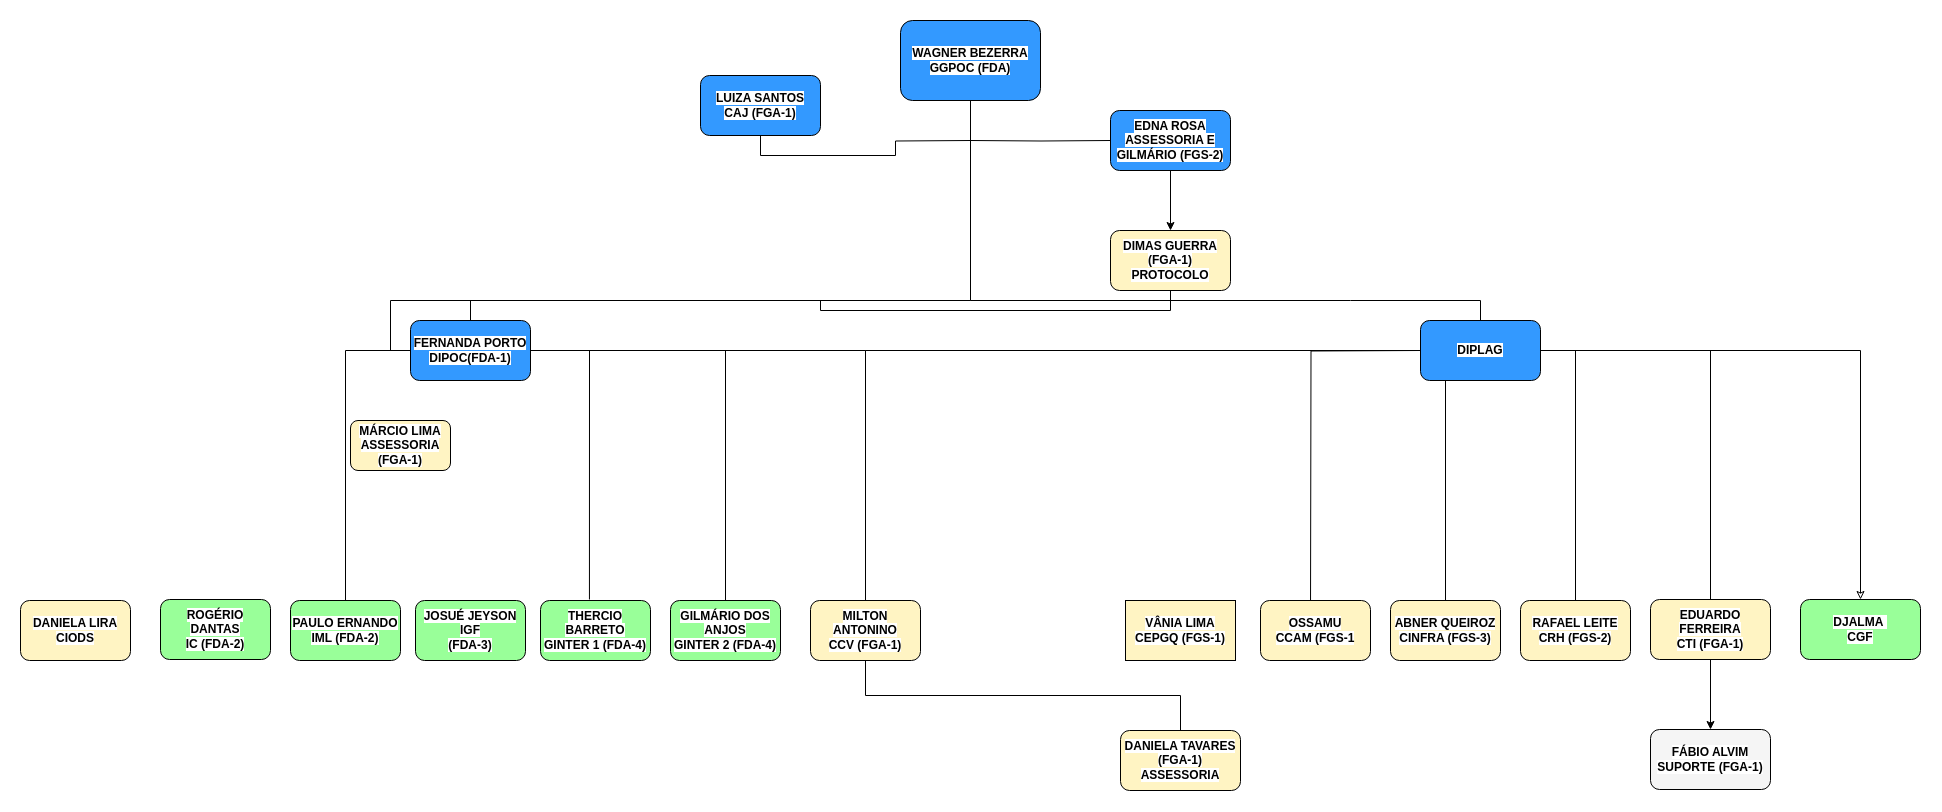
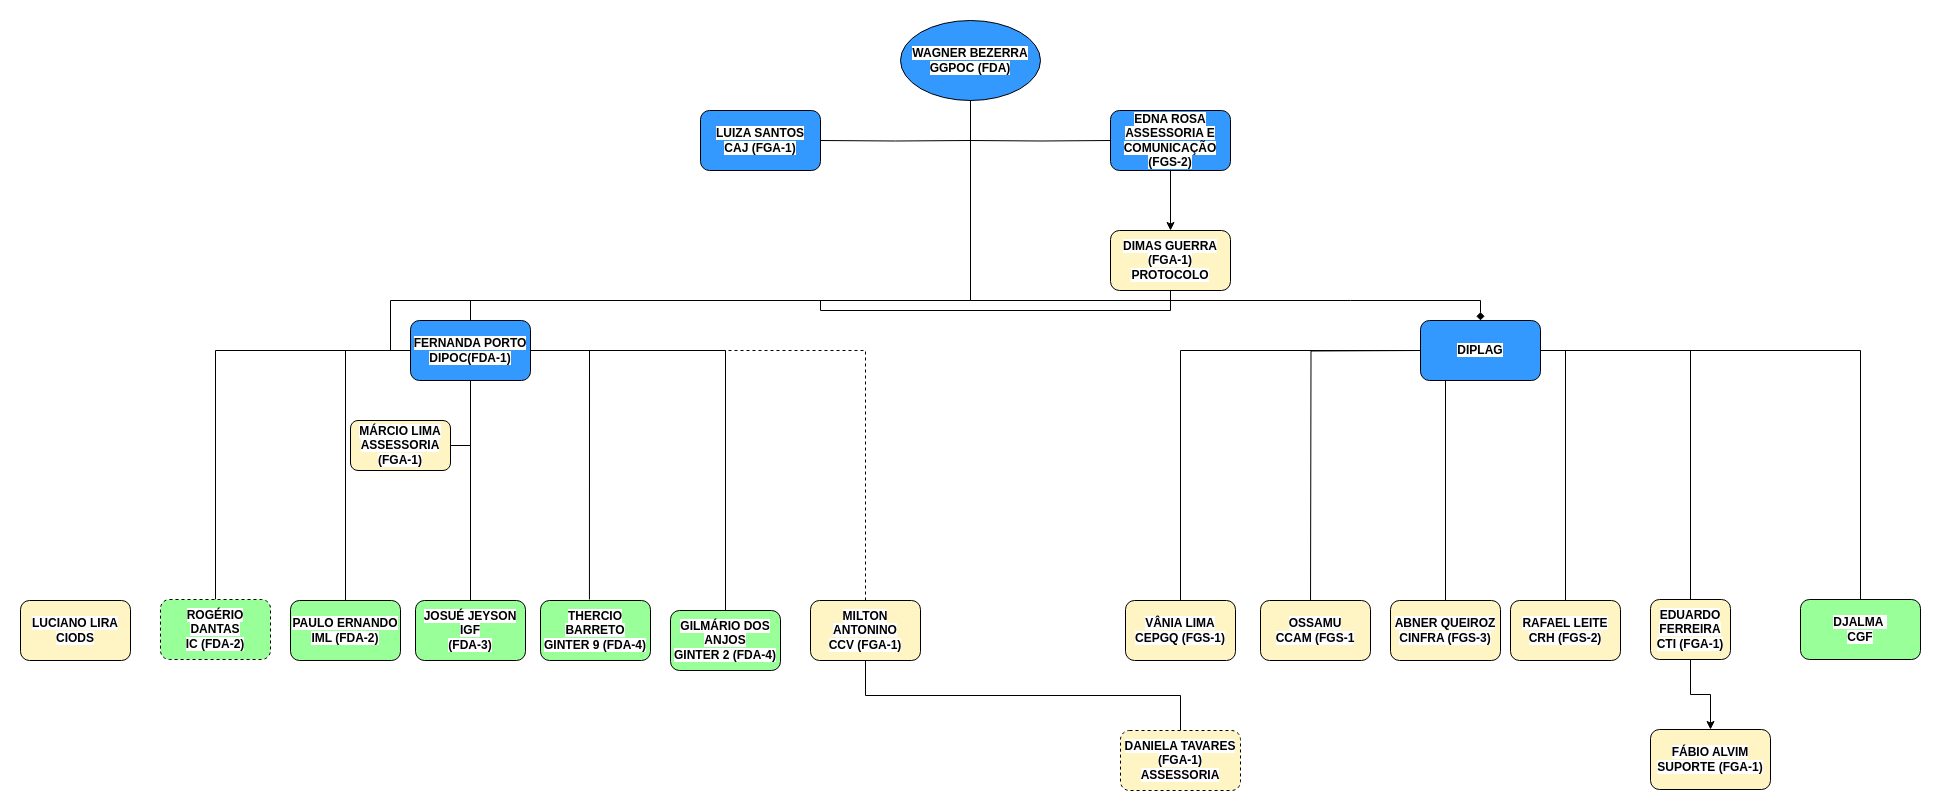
- <mxCell id="4" value="&lt;div&gt;&lt;font style=&quot;vertical-align: inherit;&quot;&gt;&lt;font style=&quot;vertical-align: inherit;&quot;&gt;&lt;b style=&quot;background-color: light-dark(#ffffff, var(--ge-dark-color, #121212));&quot;&gt;WAGNER BEZERRA&lt;/b&gt;&lt;/font&gt;&lt;/font&gt;&lt;/div&gt;&lt;font style=&quot;vertical-align: inherit;&quot;&gt;&lt;font style=&quot;vertical-align: inherit;&quot;&gt;&lt;b style=&quot;background-color: light-dark(#ffffff, var(--ge-dark-color, #121212));&quot;&gt;GGPOC (FDA)&lt;/b&gt;&lt;/font&gt;&lt;/font&gt;" style="rounded=1;whiteSpace=wrap;html=1;fillColor=#3399FF;" parent="1" vertex="1"><mxGeometry x="900" y="20" width="140" height="80" as="geometry" /></mxCell>
+ <mxCell id="4" value="&lt;div&gt;&lt;font style=&quot;vertical-align: inherit;&quot;&gt;&lt;font style=&quot;vertical-align: inherit;&quot;&gt;&lt;b style=&quot;background-color: light-dark(#ffffff, var(--ge-dark-color, #121212));&quot;&gt;WAGNER BEZERRA&lt;/b&gt;&lt;/font&gt;&lt;/font&gt;&lt;/div&gt;&lt;font style=&quot;vertical-align: inherit;&quot;&gt;&lt;font style=&quot;vertical-align: inherit;&quot;&gt;&lt;b style=&quot;background-color: light-dark(#ffffff, var(--ge-dark-color, #121212));&quot;&gt;GGPOC (FDA)&lt;/b&gt;&lt;/font&gt;&lt;/font&gt;" style="ellipse;whiteSpace=wrap;html=1;fillColor=#3399FF;" parent="1" vertex="1"><mxGeometry x="900" y="20" width="140" height="80" as="geometry" /></mxCell>
- <mxCell id="33" value="&lt;div&gt;&lt;span style=&quot;background-color: light-dark(#ffffff, var(--ge-dark-color, #121212));&quot;&gt;&lt;b&gt;LUIZA SANTOS&lt;/b&gt;&lt;/span&gt;&lt;/div&gt;&lt;span style=&quot;background-color: light-dark(#ffffff, var(--ge-dark-color, #121212));&quot;&gt;&lt;b&gt;CAJ (FGA-1)&lt;/b&gt;&lt;/span&gt;" style="whiteSpace=wrap;html=1;fillColor=#3399FF;rounded=1;" parent="1" vertex="1"><mxGeometry x="700" y="75" width="120" height="60" as="geometry" /></mxCell>
+ <mxCell id="33" value="&lt;div&gt;&lt;span style=&quot;background-color: light-dark(#ffffff, var(--ge-dark-color, #121212));&quot;&gt;&lt;b&gt;LUIZA SANTOS&lt;/b&gt;&lt;/span&gt;&lt;/div&gt;&lt;span style=&quot;background-color: light-dark(#ffffff, var(--ge-dark-color, #121212));&quot;&gt;&lt;b&gt;CAJ (FGA-1)&lt;/b&gt;&lt;/span&gt;" style="whiteSpace=wrap;html=1;fillColor=#3399FF;rounded=1;" parent="1" vertex="1"><mxGeometry x="700" y="110" width="120" height="60" as="geometry" /></mxCell>
- <mxCell id="32" value="&lt;div&gt;&lt;font style=&quot;vertical-align: inherit;&quot;&gt;&lt;font style=&quot;vertical-align: inherit;&quot;&gt;&lt;b style=&quot;background-color: light-dark(#ffffff, var(--ge-dark-color, #121212));&quot;&gt;EDNA ROSA&lt;/b&gt;&lt;/font&gt;&lt;/font&gt;&lt;/div&gt;&lt;font style=&quot;vertical-align: inherit;&quot;&gt;&lt;font style=&quot;vertical-align: inherit;&quot;&gt;&lt;b style=&quot;background-color: light-dark(#ffffff, var(--ge-dark-color, #121212));&quot;&gt;ASSESSORIA E GILMÁRIO (FGS-2)&lt;/b&gt;&lt;/font&gt;&lt;/font&gt;" style="whiteSpace=wrap;html=1;fillColor=#3399FF;rounded=1;" parent="1" vertex="1"><mxGeometry x="1110" y="110" width="120" height="60" as="geometry" /></mxCell>
+ <mxCell id="32" value="&lt;div&gt;&lt;font style=&quot;vertical-align: inherit;&quot;&gt;&lt;font style=&quot;vertical-align: inherit;&quot;&gt;&lt;b style=&quot;background-color: light-dark(#ffffff, var(--ge-dark-color, #121212));&quot;&gt;EDNA ROSA&lt;/b&gt;&lt;/font&gt;&lt;/font&gt;&lt;/div&gt;&lt;font style=&quot;vertical-align: inherit;&quot;&gt;&lt;font style=&quot;vertical-align: inherit;&quot;&gt;&lt;b style=&quot;background-color: light-dark(#ffffff, var(--ge-dark-color, #121212));&quot;&gt;ASSESSORIA E COMUNICAÇÃO (FGS-2)&lt;/b&gt;&lt;/font&gt;&lt;/font&gt;" style="whiteSpace=wrap;html=1;fillColor=#3399FF;rounded=1;" parent="1" vertex="1"><mxGeometry x="1110" y="110" width="120" height="60" as="geometry" /></mxCell>
- <mxCell id="20" value="" style="endArrow=none;html=1;rounded=0;entryX=0.5;entryY=0;entryDx=0;entryDy=0;exitX=0.5;exitY=1;exitDx=0;exitDy=0;" parent="1" source="4" target="10" edge="1"><mxGeometry width="50" height="50" relative="1" as="geometry"><mxPoint x="1040" y="190" as="sourcePoint" /><mxPoint x="1090" y="140" as="targetPoint" /><Array as="points"><mxPoint x="970" y="300" /><mxPoint x="1170" y="300" /><mxPoint x="1350" y="300" /><mxPoint x="1480" y="300" /></Array></mxGeometry></mxCell>
+ <mxCell id="20" value="" style="endArrow=diamond;html=1;rounded=0;entryX=0.5;entryY=0;entryDx=0;entryDy=0;exitX=0.5;exitY=1;exitDx=0;exitDy=0;" parent="1" source="4" target="10" edge="1"><mxGeometry width="50" height="50" relative="1" as="geometry"><mxPoint x="1040" y="190" as="sourcePoint" /><mxPoint x="1090" y="140" as="targetPoint" /><Array as="points"><mxPoint x="970" y="300" /><mxPoint x="1170" y="300" /><mxPoint x="1350" y="300" /><mxPoint x="1480" y="300" /></Array></mxGeometry></mxCell>
- <mxCell id="16" style="edgeStyle=orthogonalEdgeStyle;rounded=0;orthogonalLoop=1;jettySize=auto;html=1;exitX=1;exitY=0.5;exitDx=0;exitDy=0;entryX=0.5;entryY=0;entryDx=0;entryDy=0;strokeColor=default;endArrow=none;endFill=0;" parent="1" source="18" target="36" edge="1"><mxGeometry relative="1" as="geometry" /></mxCell>
+ <mxCell id="16" style="edgeStyle=orthogonalEdgeStyle;rounded=0;orthogonalLoop=1;jettySize=auto;html=1;exitX=1;exitY=0.5;exitDx=0;exitDy=0;entryX=0.5;entryY=0;entryDx=0;entryDy=0;strokeColor=default;endArrow=none;endFill=0;dashed=1;" parent="1" source="18" target="36" edge="1"><mxGeometry relative="1" as="geometry" /></mxCell>
- <mxCell id="5" style="edgeStyle=orthogonalEdgeStyle;rounded=0;orthogonalLoop=1;jettySize=auto;html=1;exitX=0;exitY=0.5;exitDx=0;exitDy=0;endArrow=none;endFill=0;" parent="1" source="10" target="36" edge="1"><mxGeometry relative="1" as="geometry" /></mxCell>
+ <mxCell id="5" style="edgeStyle=orthogonalEdgeStyle;rounded=0;orthogonalLoop=1;jettySize=auto;html=1;exitX=0;exitY=0.5;exitDx=0;exitDy=0;endArrow=none;endFill=0;" parent="1" source="10" target="27" edge="1"><mxGeometry relative="1" as="geometry" /></mxCell>
+ <mxCell id="11" style="edgeStyle=orthogonalEdgeStyle;rounded=0;orthogonalLoop=1;jettySize=auto;html=1;exitX=0;exitY=0.5;exitDx=0;exitDy=0;entryX=0.5;entryY=0;entryDx=0;entryDy=0;endArrow=none;endFill=0;" parent="1" source="18" target="21" edge="1"><mxGeometry relative="1" as="geometry"><mxPoint x="230" y="420" as="targetPoint" /></mxGeometry></mxCell>
+ <mxCell id="17" style="edgeStyle=orthogonalEdgeStyle;rounded=0;orthogonalLoop=1;jettySize=auto;html=1;exitX=0.5;exitY=1;exitDx=0;exitDy=0;entryX=1;entryY=0.5;entryDx=0;entryDy=0;endArrow=none;endFill=0;" edge="1" parent="1" source="18" target="41"><mxGeometry relative="1" as="geometry" /></mxCell>
+ <mxCell id="14" style="edgeStyle=orthogonalEdgeStyle;rounded=0;orthogonalLoop=1;jettySize=auto;html=1;exitX=0.5;exitY=1;exitDx=0;exitDy=0;entryX=0.5;entryY=0;entryDx=0;entryDy=0;endArrow=none;endFill=0;" parent="1" source="18" target="23" edge="1"><mxGeometry relative="1" as="geometry"><mxPoint x="470" y="580" as="targetPoint" /></mxGeometry></mxCell>
- <mxCell id="9" style="edgeStyle=orthogonalEdgeStyle;rounded=0;orthogonalLoop=1;jettySize=auto;html=1;exitX=1;exitY=0.5;exitDx=0;exitDy=0;endArrow=classic;endFill=0;" edge="1" parent="1" source="10" target="39"><mxGeometry relative="1" as="geometry" /></mxCell>
+ <mxCell id="9" style="edgeStyle=orthogonalEdgeStyle;rounded=0;orthogonalLoop=1;jettySize=auto;html=1;exitX=1;exitY=0.5;exitDx=0;exitDy=0;endArrow=none;endFill=0;" edge="1" parent="1" source="10" target="39"><mxGeometry relative="1" as="geometry" /></mxCell>
- <mxCell id="21" value="&lt;div&gt;&lt;b style=&quot;background-color: light-dark(#ffffff, var(--ge-dark-color, #121212));&quot;&gt;ROGÉRIO DANTAS&lt;/b&gt;&lt;/div&gt;&lt;font style=&quot;vertical-align: inherit;&quot;&gt;&lt;font style=&quot;vertical-align: inherit;&quot;&gt;&lt;b style=&quot;background-color: light-dark(#ffffff, var(--ge-dark-color, #121212));&quot;&gt;IC (FDA-2)&lt;/b&gt;&lt;/font&gt;&lt;/font&gt;" style="rounded=1;whiteSpace=wrap;html=1;fillColor=#99FF99;" parent="1" vertex="1"><mxGeometry x="160" y="599" width="110" height="60" as="geometry" /></mxCell>
+ <mxCell id="21" value="&lt;div&gt;&lt;b style=&quot;background-color: light-dark(#ffffff, var(--ge-dark-color, #121212));&quot;&gt;ROGÉRIO DANTAS&lt;/b&gt;&lt;/div&gt;&lt;font style=&quot;vertical-align: inherit;&quot;&gt;&lt;font style=&quot;vertical-align: inherit;&quot;&gt;&lt;b style=&quot;background-color: light-dark(#ffffff, var(--ge-dark-color, #121212));&quot;&gt;IC (FDA-2)&lt;/b&gt;&lt;/font&gt;&lt;/font&gt;" style="rounded=1;whiteSpace=wrap;html=1;fillColor=#99FF99;dashed=1;" parent="1" vertex="1"><mxGeometry x="160" y="599" width="110" height="60" as="geometry" /></mxCell>
- <mxCell id="38" value="&lt;div&gt;&lt;span style=&quot;background-color: light-dark(#ffffff, var(--ge-dark-color, #121212));&quot;&gt;&lt;b&gt;EDUARDO FERREIRA&lt;/b&gt;&lt;/span&gt;&lt;/div&gt;&lt;span style=&quot;background-color: light-dark(#ffffff, var(--ge-dark-color, #121212));&quot;&gt;&lt;b&gt;CTI (FGA-1)&lt;/b&gt;&lt;/span&gt;" style="whiteSpace=wrap;html=1;fillColor=#FFF4C3;rounded=1;" parent="1" vertex="1"><mxGeometry x="1650" y="599" width="120" height="60" as="geometry" /></mxCell>
+ <mxCell id="38" value="&lt;div&gt;&lt;span style=&quot;background-color: light-dark(#ffffff, var(--ge-dark-color, #121212));&quot;&gt;&lt;b&gt;EDUARDO FERREIRA&lt;/b&gt;&lt;/span&gt;&lt;/div&gt;&lt;span style=&quot;background-color: light-dark(#ffffff, var(--ge-dark-color, #121212));&quot;&gt;&lt;b&gt;CTI (FGA-1)&lt;/b&gt;&lt;/span&gt;" style="whiteSpace=wrap;html=1;fillColor=#FFF4C3;rounded=1;" parent="1" vertex="1"><mxGeometry x="1650" y="599" width="80" height="60" as="geometry" /></mxCell>
- <mxCell id="35" value="&lt;div&gt;&lt;b style=&quot;background-color: light-dark(#ffffff, var(--ge-dark-color, #121212));&quot;&gt;DANIELA LIRA&lt;/b&gt;&lt;/div&gt;&lt;b style=&quot;background-color: light-dark(#ffffff, var(--ge-dark-color, #121212));&quot;&gt;CIODS&lt;/b&gt;" style="rounded=1;whiteSpace=wrap;html=1;fillColor=#FFF4C3;" parent="1" vertex="1"><mxGeometry x="20" y="600" width="110" height="60" as="geometry" /></mxCell>
+ <mxCell id="35" value="&lt;div&gt;&lt;b style=&quot;background-color: light-dark(#ffffff, var(--ge-dark-color, #121212));&quot;&gt;LUCIANO LIRA&lt;/b&gt;&lt;/div&gt;&lt;b style=&quot;background-color: light-dark(#ffffff, var(--ge-dark-color, #121212));&quot;&gt;CIODS&lt;/b&gt;" style="rounded=1;whiteSpace=wrap;html=1;fillColor=#FFF4C3;" parent="1" vertex="1"><mxGeometry x="20" y="600" width="110" height="60" as="geometry" /></mxCell>
- <mxCell id="25" value="&lt;div&gt;&lt;font style=&quot;vertical-align: inherit;&quot;&gt;&lt;font style=&quot;vertical-align: inherit;&quot;&gt;&lt;b style=&quot;background-color: light-dark(#ffffff, var(--ge-dark-color, #121212));&quot;&gt;THERCIO BARRETO&lt;/b&gt;&lt;/font&gt;&lt;/font&gt;&lt;/div&gt;&lt;font style=&quot;vertical-align: inherit;&quot;&gt;&lt;font style=&quot;vertical-align: inherit;&quot;&gt;&lt;b style=&quot;background-color: light-dark(#ffffff, var(--ge-dark-color, #121212));&quot;&gt;GINTER 1 (FDA-4)&lt;/b&gt;&lt;/font&gt;&lt;/font&gt;" style="rounded=1;whiteSpace=wrap;html=1;fillColor=#99FF99;" parent="1" vertex="1"><mxGeometry x="540" y="600" width="110" height="60" as="geometry" /></mxCell>
+ <mxCell id="25" value="&lt;div&gt;&lt;font style=&quot;vertical-align: inherit;&quot;&gt;&lt;font style=&quot;vertical-align: inherit;&quot;&gt;&lt;b style=&quot;background-color: light-dark(#ffffff, var(--ge-dark-color, #121212));&quot;&gt;THERCIO BARRETO&lt;/b&gt;&lt;/font&gt;&lt;/font&gt;&lt;/div&gt;&lt;font style=&quot;vertical-align: inherit;&quot;&gt;&lt;font style=&quot;vertical-align: inherit;&quot;&gt;&lt;b style=&quot;background-color: light-dark(#ffffff, var(--ge-dark-color, #121212));&quot;&gt;GINTER 9 (FDA-4)&lt;/b&gt;&lt;/font&gt;&lt;/font&gt;" style="rounded=1;whiteSpace=wrap;html=1;fillColor=#99FF99;" parent="1" vertex="1"><mxGeometry x="540" y="600" width="110" height="60" as="geometry" /></mxCell>
- <mxCell id="24" value="&lt;div&gt;&lt;font style=&quot;vertical-align: inherit;&quot;&gt;&lt;font style=&quot;vertical-align: inherit;&quot;&gt;&lt;b style=&quot;background-color: light-dark(#ffffff, var(--ge-dark-color, #121212));&quot;&gt;GILMÁRIO DOS ANJOS&lt;/b&gt;&lt;/font&gt;&lt;/font&gt;&lt;/div&gt;&lt;font style=&quot;vertical-align: inherit;&quot;&gt;&lt;font style=&quot;vertical-align: inherit;&quot;&gt;&lt;b style=&quot;background-color: light-dark(#ffffff, var(--ge-dark-color, #121212));&quot;&gt;GINTER 2 (FDA-4)&lt;/b&gt;&lt;/font&gt;&lt;/font&gt;" style="rounded=1;whiteSpace=wrap;html=1;fillColor=#99FF99;" parent="1" vertex="1"><mxGeometry x="670" y="600" width="110" height="60" as="geometry" /></mxCell>
+ <mxCell id="24" value="&lt;div&gt;&lt;font style=&quot;vertical-align: inherit;&quot;&gt;&lt;font style=&quot;vertical-align: inherit;&quot;&gt;&lt;b style=&quot;background-color: light-dark(#ffffff, var(--ge-dark-color, #121212));&quot;&gt;GILMÁRIO DOS ANJOS&lt;/b&gt;&lt;/font&gt;&lt;/font&gt;&lt;/div&gt;&lt;font style=&quot;vertical-align: inherit;&quot;&gt;&lt;font style=&quot;vertical-align: inherit;&quot;&gt;&lt;b style=&quot;background-color: light-dark(#ffffff, var(--ge-dark-color, #121212));&quot;&gt;GINTER 2 (FDA-4)&lt;/b&gt;&lt;/font&gt;&lt;/font&gt;" style="rounded=1;whiteSpace=wrap;html=1;fillColor=#99FF99;" parent="1" vertex="1"><mxGeometry x="670" y="610" width="110" height="60" as="geometry" /></mxCell>
- <mxCell id="27" value="&lt;div&gt;&lt;font style=&quot;vertical-align: inherit;&quot;&gt;&lt;font style=&quot;vertical-align: inherit; background-color: light-dark(#ffffff, var(--ge-dark-color, #121212));&quot;&gt;&lt;b&gt;VÂNIA LIMA&lt;/b&gt;&lt;/font&gt;&lt;/font&gt;&lt;/div&gt;&lt;font style=&quot;vertical-align: inherit;&quot;&gt;&lt;font style=&quot;vertical-align: inherit; background-color: light-dark(#ffffff, var(--ge-dark-color, #121212));&quot;&gt;&lt;b&gt;CEPGQ (FGS-1)&lt;/b&gt;&lt;/font&gt;&lt;/font&gt;" style="whiteSpace=wrap;html=1;fillColor=#FFF4C3;rounded=0;" parent="1" vertex="1"><mxGeometry x="1125" y="600" width="110" height="60" as="geometry" /></mxCell>
+ <mxCell id="27" value="&lt;div&gt;&lt;font style=&quot;vertical-align: inherit;&quot;&gt;&lt;font style=&quot;vertical-align: inherit; background-color: light-dark(#ffffff, var(--ge-dark-color, #121212));&quot;&gt;&lt;b&gt;VÂNIA LIMA&lt;/b&gt;&lt;/font&gt;&lt;/font&gt;&lt;/div&gt;&lt;font style=&quot;vertical-align: inherit;&quot;&gt;&lt;font style=&quot;vertical-align: inherit; background-color: light-dark(#ffffff, var(--ge-dark-color, #121212));&quot;&gt;&lt;b&gt;CEPGQ (FGS-1)&lt;/b&gt;&lt;/font&gt;&lt;/font&gt;" style="rounded=1;whiteSpace=wrap;html=1;fillColor=#FFF4C3;" parent="1" vertex="1"><mxGeometry x="1125" y="600" width="110" height="60" as="geometry" /></mxCell>
- <mxCell id="30" value="&lt;div&gt;&lt;span style=&quot;background-color: light-dark(#ffffff, var(--ge-dark-color, #121212));&quot;&gt;&lt;b&gt;RAFAEL LEITE&lt;/b&gt;&lt;/span&gt;&lt;/div&gt;&lt;span style=&quot;background-color: light-dark(#ffffff, var(--ge-dark-color, #121212));&quot;&gt;&lt;b&gt;CRH (FGS-2)&lt;/b&gt;&lt;/span&gt;" style="rounded=1;whiteSpace=wrap;html=1;fillColor=#FFF4C3;" parent="1" vertex="1"><mxGeometry x="1520" y="600" width="110" height="60" as="geometry" /></mxCell>
+ <mxCell id="30" value="&lt;div&gt;&lt;span style=&quot;background-color: light-dark(#ffffff, var(--ge-dark-color, #121212));&quot;&gt;&lt;b&gt;RAFAEL LEITE&lt;/b&gt;&lt;/span&gt;&lt;/div&gt;&lt;span style=&quot;background-color: light-dark(#ffffff, var(--ge-dark-color, #121212));&quot;&gt;&lt;b&gt;CRH (FGS-2)&lt;/b&gt;&lt;/span&gt;" style="rounded=1;whiteSpace=wrap;html=1;fillColor=#FFF4C3;" parent="1" vertex="1"><mxGeometry x="1510" y="600" width="110" height="60" as="geometry" /></mxCell>
- <mxCell id="40" value="&lt;div&gt;&lt;b style=&quot;background-color: light-dark(#ffffff, var(--ge-dark-color, #121212));&quot;&gt;FÁBIO ALVIM&lt;/b&gt;&lt;/div&gt;&lt;b style=&quot;background-color: light-dark(#ffffff, var(--ge-dark-color, #121212));&quot;&gt;SUPORTE (FGA-1)&lt;/b&gt;" style="whiteSpace=wrap;html=1;fillColor=#f5f5f5;rounded=1;" vertex="1" parent="1"><mxGeometry x="1650" y="729" width="120" height="60" as="geometry" /></mxCell>
+ <mxCell id="40" value="&lt;div&gt;&lt;b style=&quot;background-color: light-dark(#ffffff, var(--ge-dark-color, #121212));&quot;&gt;FÁBIO ALVIM&lt;/b&gt;&lt;/div&gt;&lt;b style=&quot;background-color: light-dark(#ffffff, var(--ge-dark-color, #121212));&quot;&gt;SUPORTE (FGA-1)&lt;/b&gt;" style="whiteSpace=wrap;html=1;fillColor=#FFF4C3;rounded=1;" vertex="1" parent="1"><mxGeometry x="1650" y="729" width="120" height="60" as="geometry" /></mxCell>
- <mxCell id="43" value="&lt;span style=&quot;background-color: light-dark(#ffffff, var(--ge-dark-color, #121212));&quot;&gt;&lt;b&gt;DANIELA TAVARES&lt;/b&gt;&lt;/span&gt;&lt;div&gt;&lt;span style=&quot;background-color: light-dark(#ffffff, var(--ge-dark-color, #121212));&quot;&gt;&lt;b&gt;(FGA-1)&lt;/b&gt;&lt;/span&gt;&lt;/div&gt;&lt;div&gt;&lt;span style=&quot;background-color: light-dark(#ffffff, var(--ge-dark-color, #121212));&quot;&gt;&lt;b&gt;ASSESSORIA&lt;/b&gt;&lt;/span&gt;&lt;/div&gt;" style="whiteSpace=wrap;html=1;fillColor=#FFF4C3;rounded=1;" vertex="1" parent="1"><mxGeometry x="1120" y="730" width="120" height="60" as="geometry" /></mxCell>
+ <mxCell id="43" value="&lt;span style=&quot;background-color: light-dark(#ffffff, var(--ge-dark-color, #121212));&quot;&gt;&lt;b&gt;DANIELA TAVARES&lt;/b&gt;&lt;/span&gt;&lt;div&gt;&lt;span style=&quot;background-color: light-dark(#ffffff, var(--ge-dark-color, #121212));&quot;&gt;&lt;b&gt;(FGA-1)&lt;/b&gt;&lt;/span&gt;&lt;/div&gt;&lt;div&gt;&lt;span style=&quot;background-color: light-dark(#ffffff, var(--ge-dark-color, #121212));&quot;&gt;&lt;b&gt;ASSESSORIA&lt;/b&gt;&lt;/span&gt;&lt;/div&gt;" style="whiteSpace=wrap;html=1;fillColor=#FFF4C3;rounded=1;dashed=1;" vertex="1" parent="1"><mxGeometry x="1120" y="730" width="120" height="60" as="geometry" /></mxCell>
